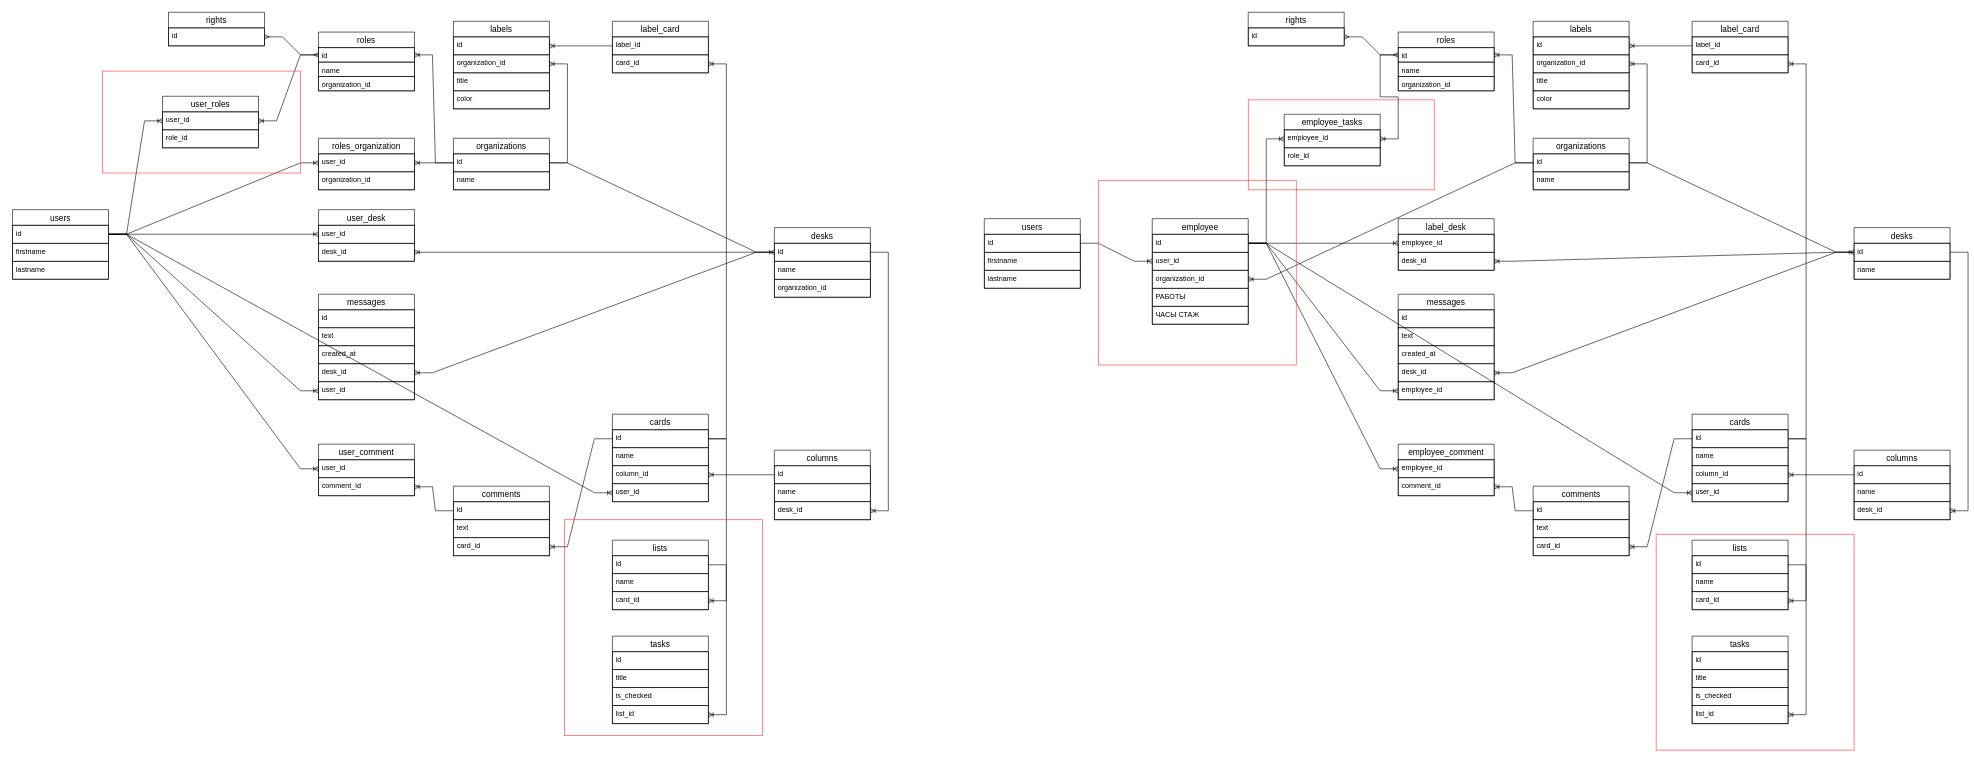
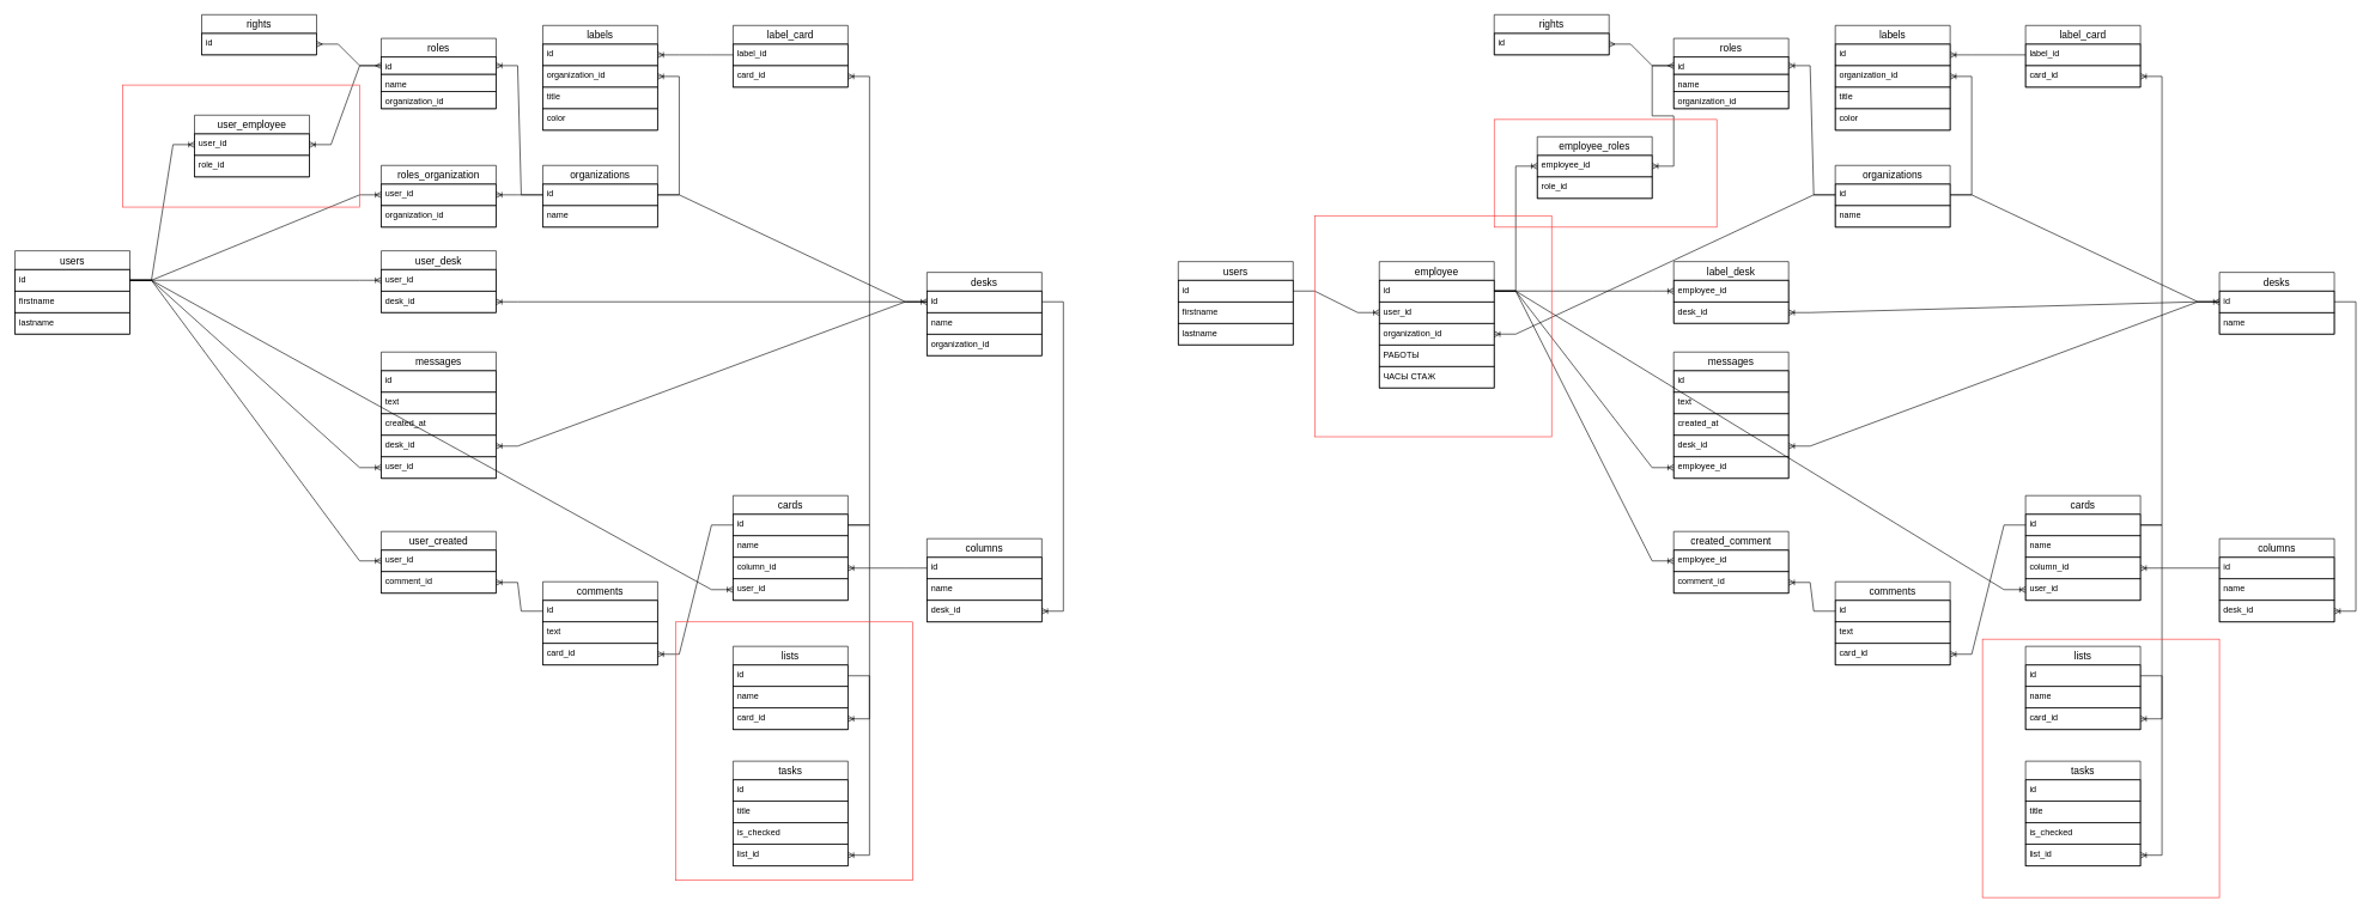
- <mxCell id="85" value="user_roles" style="swimlane;fontStyle=0;childLayout=stackLayout;horizontal=1;startSize=26;horizontalStack=0;resizeParent=1;resizeParentMax=0;resizeLast=0;collapsible=1;marginBottom=0;align=center;fontSize=14;" vertex="1" parent="1"><mxGeometry x="270" y="160" width="160" height="86" as="geometry" /></mxCell>
+ <mxCell id="85" value="user_employee" style="swimlane;fontStyle=0;childLayout=stackLayout;horizontal=1;startSize=26;horizontalStack=0;resizeParent=1;resizeParentMax=0;resizeLast=0;collapsible=1;marginBottom=0;align=center;fontSize=14;" vertex="1" parent="1"><mxGeometry x="270" y="160" width="160" height="86" as="geometry" /></mxCell>
- <mxCell id="174" value="employee_tasks" style="swimlane;fontStyle=0;childLayout=stackLayout;horizontal=1;startSize=26;horizontalStack=0;resizeParent=1;resizeParentMax=0;resizeLast=0;collapsible=1;marginBottom=0;align=center;fontSize=14;" vertex="1" parent="1"><mxGeometry x="2140" y="190" width="160" height="86" as="geometry" /></mxCell>
+ <mxCell id="174" value="employee_roles" style="swimlane;fontStyle=0;childLayout=stackLayout;horizontal=1;startSize=26;horizontalStack=0;resizeParent=1;resizeParentMax=0;resizeLast=0;collapsible=1;marginBottom=0;align=center;fontSize=14;" vertex="1" parent="1"><mxGeometry x="2140" y="190" width="160" height="86" as="geometry" /></mxCell>
- <mxCell id="27" value="user_comment" style="swimlane;fontStyle=0;childLayout=stackLayout;horizontal=1;startSize=26;horizontalStack=0;resizeParent=1;resizeParentMax=0;resizeLast=0;collapsible=1;marginBottom=0;align=center;fontSize=14;" parent="1" vertex="1"><mxGeometry x="530" y="740" width="160" height="86" as="geometry" /></mxCell>
+ <mxCell id="27" value="user_created" style="swimlane;fontStyle=0;childLayout=stackLayout;horizontal=1;startSize=26;horizontalStack=0;resizeParent=1;resizeParentMax=0;resizeLast=0;collapsible=1;marginBottom=0;align=center;fontSize=14;" parent="1" vertex="1"><mxGeometry x="530" y="740" width="160" height="86" as="geometry" /></mxCell>
- <mxCell id="116" value="employee_comment" style="swimlane;fontStyle=0;childLayout=stackLayout;horizontal=1;startSize=26;horizontalStack=0;resizeParent=1;resizeParentMax=0;resizeLast=0;collapsible=1;marginBottom=0;align=center;fontSize=14;" vertex="1" parent="1"><mxGeometry x="2330" y="740" width="160" height="86" as="geometry" /></mxCell>
+ <mxCell id="116" value="created_comment" style="swimlane;fontStyle=0;childLayout=stackLayout;horizontal=1;startSize=26;horizontalStack=0;resizeParent=1;resizeParentMax=0;resizeLast=0;collapsible=1;marginBottom=0;align=center;fontSize=14;" vertex="1" parent="1"><mxGeometry x="2330" y="740" width="160" height="86" as="geometry" /></mxCell>
